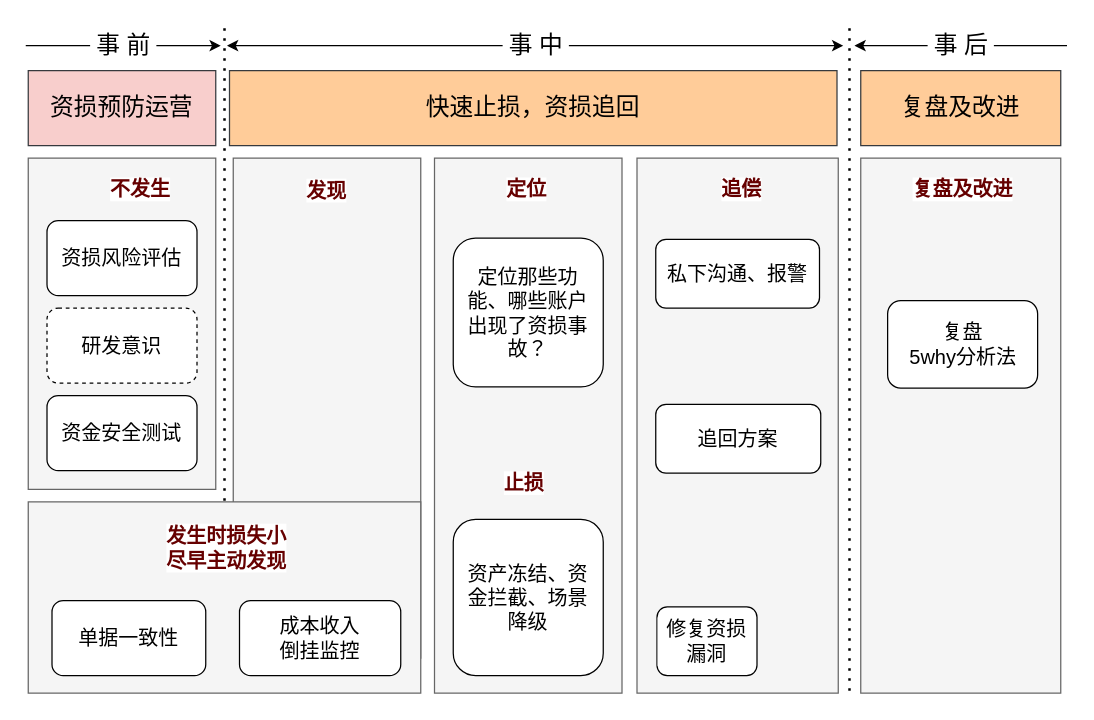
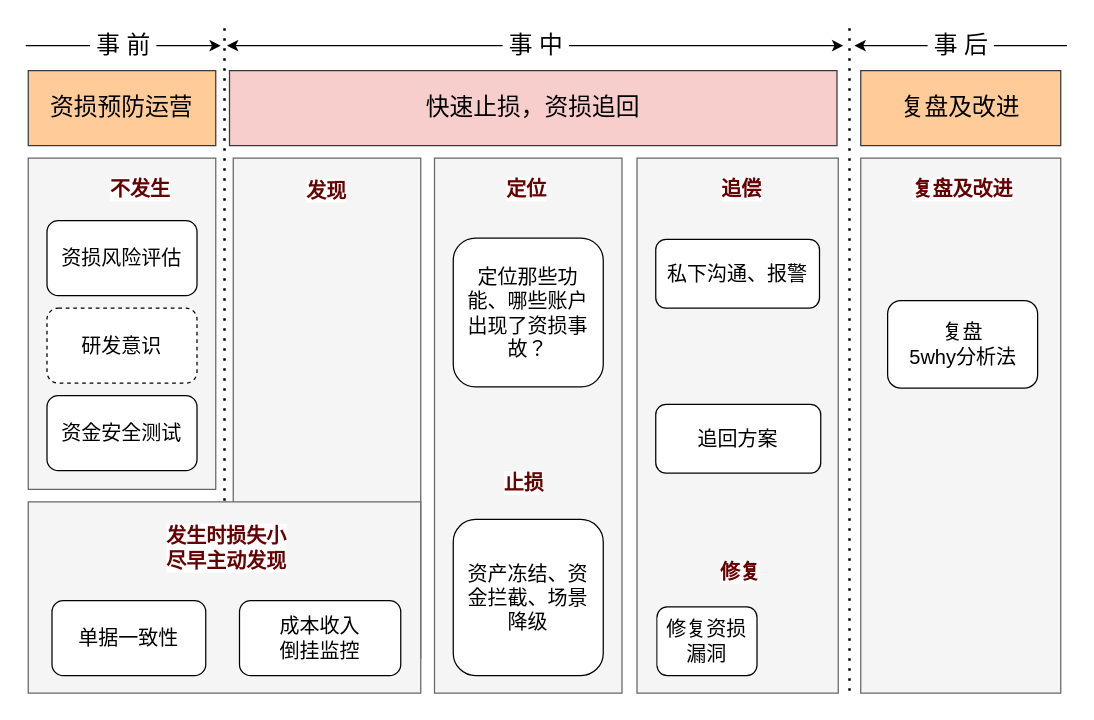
- <mxCell id="10" value="资损预防运营" style="rounded=0;whiteSpace=wrap;html=1;labelBackgroundColor=none;labelBorderColor=none;fontSize=19;fillColor=#f8cecc;strokeColor=#36393d;" parent="1" vertex="1"><mxGeometry x="22" y="56" width="150" height="60" as="geometry" /></mxCell>
+ <mxCell id="10" value="资损预防运营" style="rounded=0;whiteSpace=wrap;html=1;labelBackgroundColor=none;labelBorderColor=none;fontSize=19;fillColor=#ffcc99;strokeColor=#36393d;" parent="1" vertex="1"><mxGeometry x="22" y="56" width="150" height="60" as="geometry" /></mxCell>
- <mxCell id="11" value="快速止损，资损追回" style="rounded=0;whiteSpace=wrap;html=1;labelBackgroundColor=none;labelBorderColor=none;fontSize=19;fillColor=#ffcc99;strokeColor=#36393d;" parent="1" vertex="1"><mxGeometry x="183" y="56" width="486" height="60" as="geometry" /></mxCell>
+ <mxCell id="11" value="快速止损，资损追回" style="rounded=0;whiteSpace=wrap;html=1;labelBackgroundColor=none;labelBorderColor=none;fontSize=19;fillColor=#f8cecc;strokeColor=#36393d;" parent="1" vertex="1"><mxGeometry x="183" y="56" width="486" height="60" as="geometry" /></mxCell>
+ <mxCell id="21" value="修复" style="text;html=1;strokeColor=none;fillColor=none;align=center;verticalAlign=middle;whiteSpace=wrap;rounded=0;labelBackgroundColor=default;labelBorderColor=none;fontSize=16;fontStyle=1;fontColor=#660000;" parent="1" vertex="1"><mxGeometry x="551.5" y="442" width="80" height="29" as="geometry" /></mxCell>
